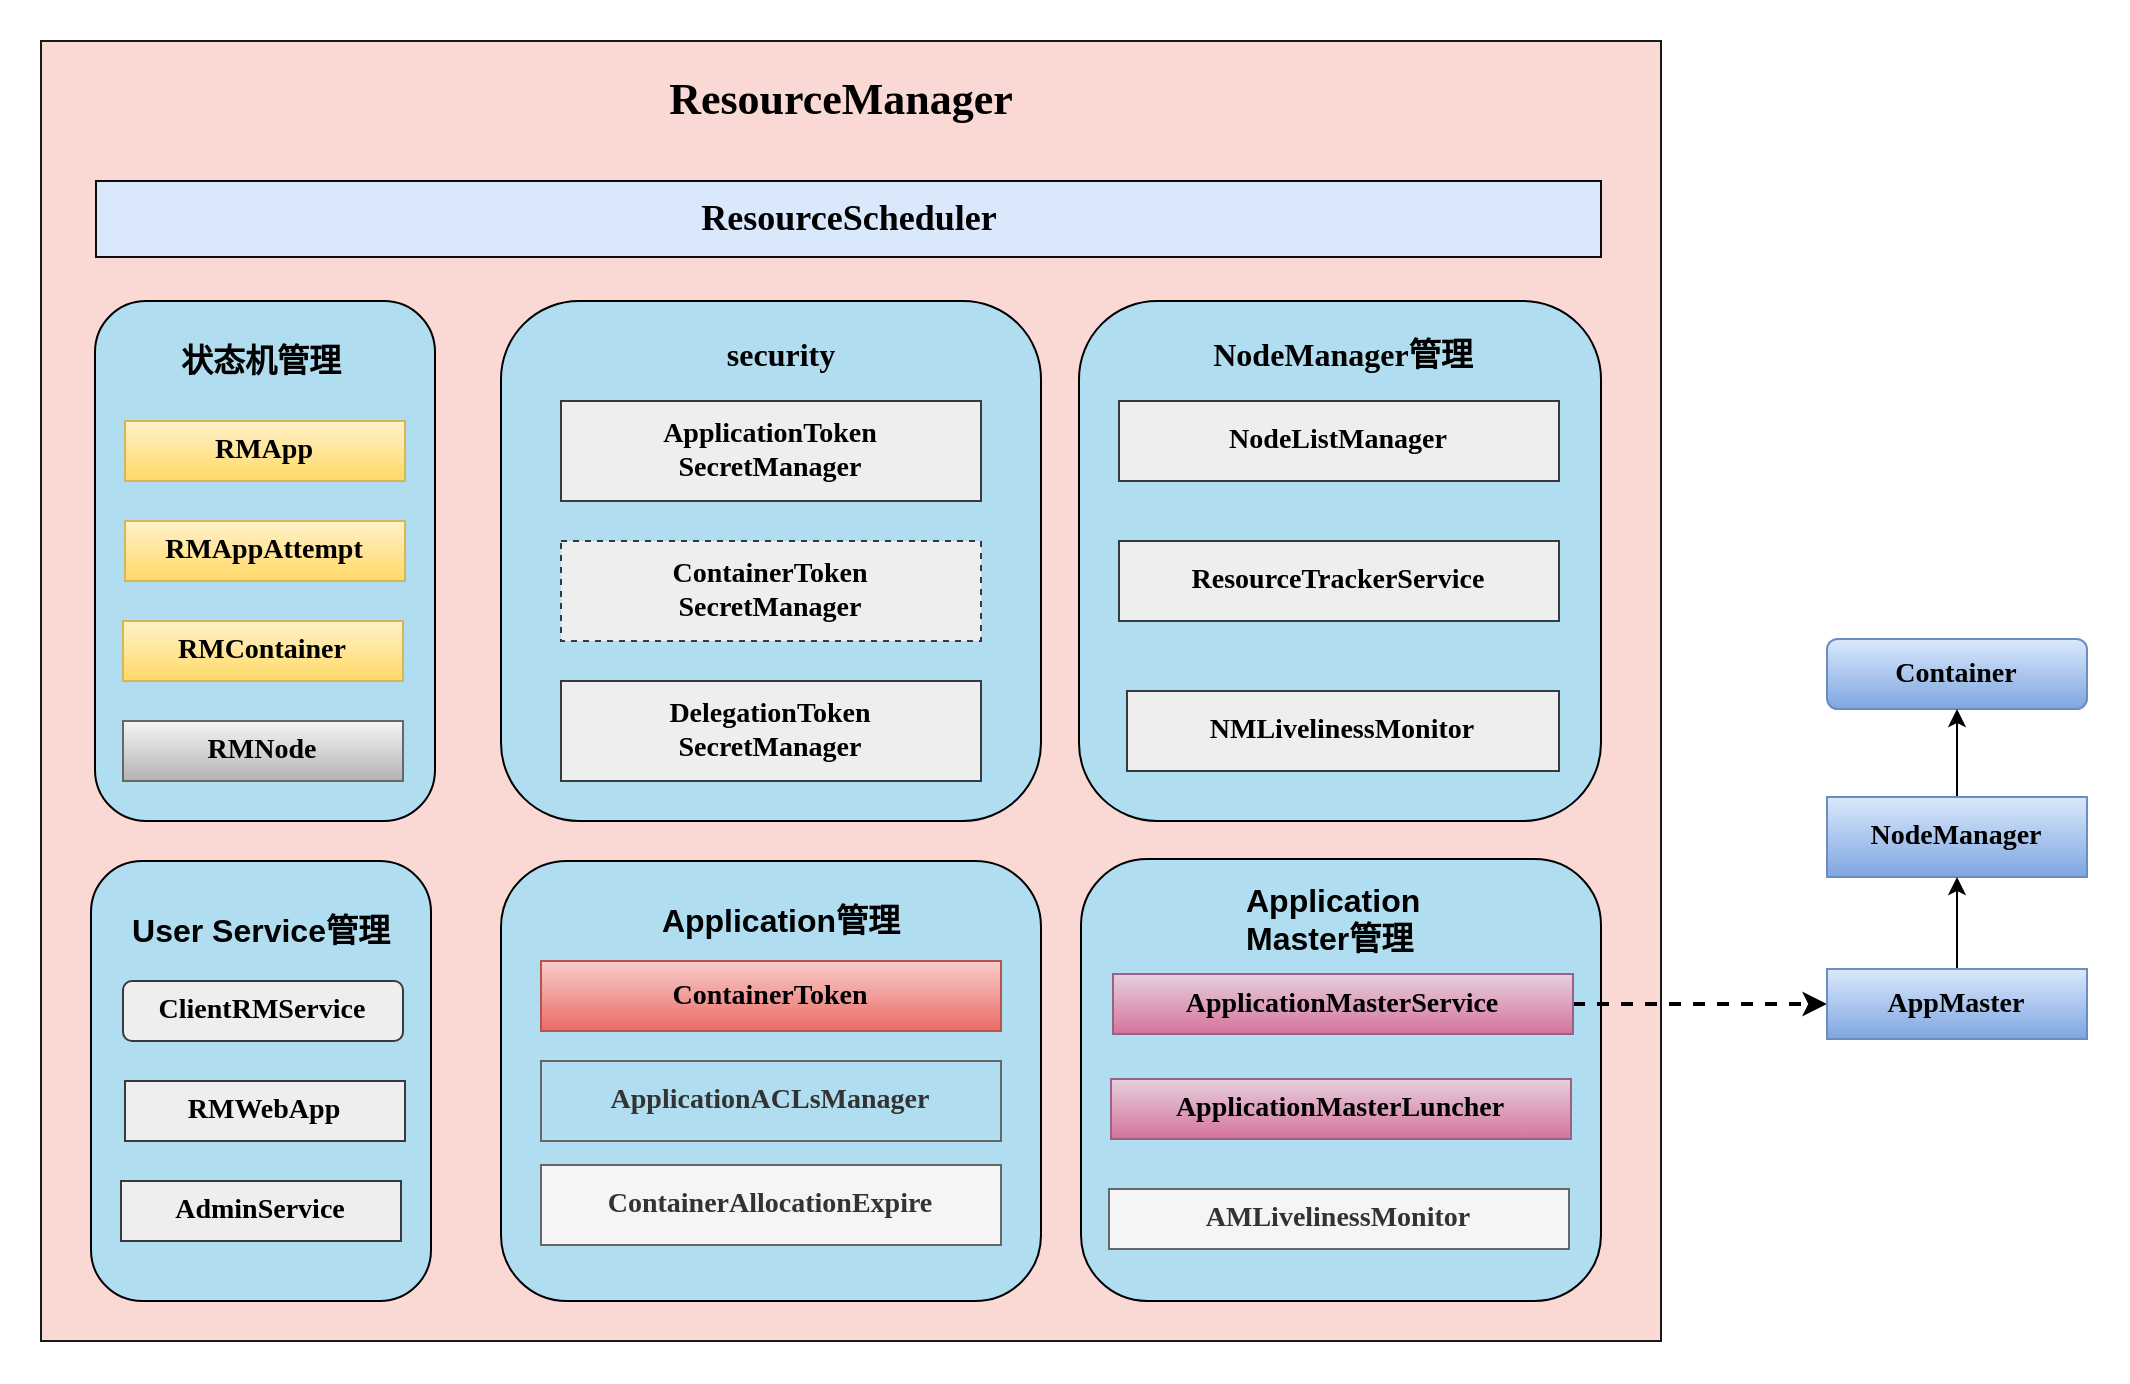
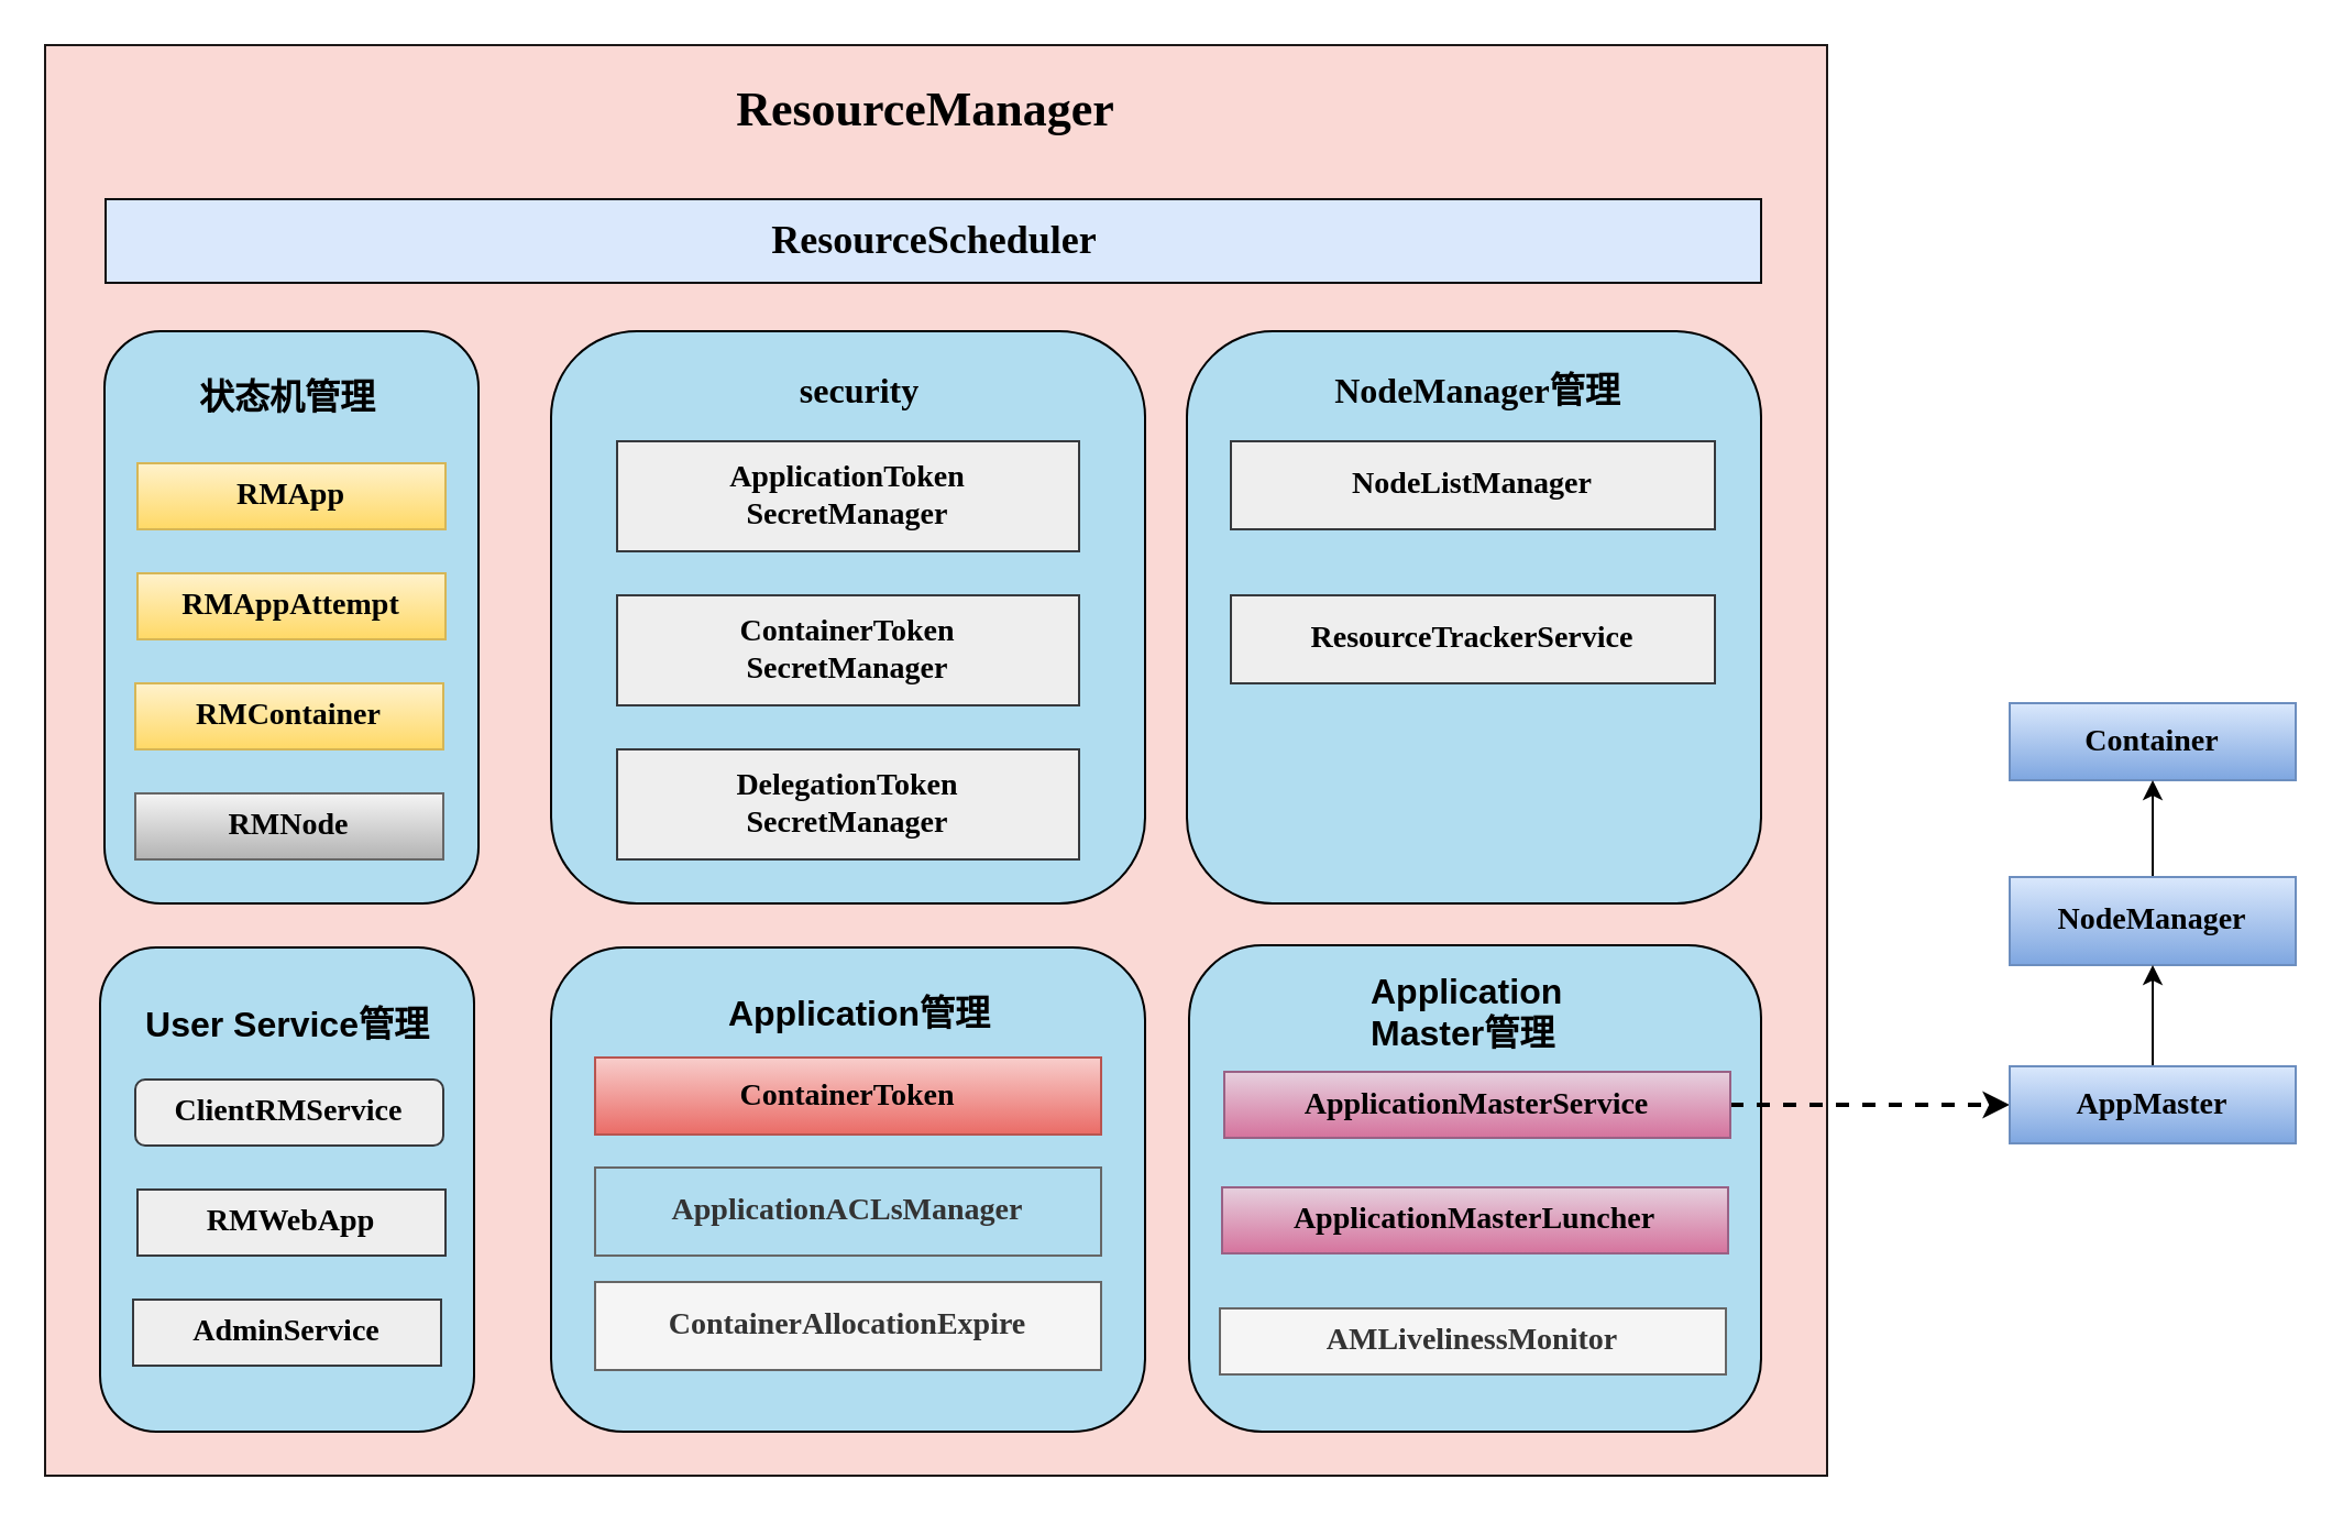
- <mxCell id="14" value="&lt;font size=&quot;1&quot; face=&quot;Verdana&quot;&gt;&lt;b style=&quot;font-size: 14px;&quot;&gt;ContainerToken&lt;br&gt;SecretManager&lt;br&gt;&lt;/b&gt;&lt;/font&gt;" style="rounded=0;whiteSpace=wrap;html=1;fillColor=#eeeeee;strokeColor=#36393d;dashed=1;" parent="1" vertex="1"><mxGeometry x="280" y="270" width="210" height="50" as="geometry" /></mxCell>
+ <mxCell id="14" value="&lt;font size=&quot;1&quot; face=&quot;Verdana&quot;&gt;&lt;b style=&quot;font-size: 14px;&quot;&gt;ContainerToken&lt;br&gt;SecretManager&lt;br&gt;&lt;/b&gt;&lt;/font&gt;" style="rounded=0;whiteSpace=wrap;html=1;fillColor=#eeeeee;strokeColor=#36393d;" parent="1" vertex="1"><mxGeometry x="280" y="270" width="210" height="50" as="geometry" /></mxCell>
- <mxCell id="37" value="&lt;font size=&quot;1&quot; face=&quot;Verdana&quot;&gt;&lt;b style=&quot;font-size: 14px;&quot;&gt;Container&lt;/b&gt;&lt;/font&gt;" style="whiteSpace=wrap;html=1;fillColor=#dae8fc;gradientColor=#7ea6e0;strokeColor=#6c8ebf;rounded=1;" vertex="1" parent="1"><mxGeometry x="913" y="319" width="130" height="35" as="geometry" /></mxCell>
+ <mxCell id="37" value="&lt;font size=&quot;1&quot; face=&quot;Verdana&quot;&gt;&lt;b style=&quot;font-size: 14px;&quot;&gt;Container&lt;/b&gt;&lt;/font&gt;" style="rounded=0;whiteSpace=wrap;html=1;fillColor=#dae8fc;gradientColor=#7ea6e0;strokeColor=#6c8ebf;" vertex="1" parent="1"><mxGeometry x="913" y="319" width="130" height="35" as="geometry" /></mxCell>
- <mxCell id="18" value="&lt;font size=&quot;1&quot; face=&quot;Verdana&quot;&gt;&lt;b style=&quot;font-size: 14px;&quot;&gt;NMLivelinessMonitor&lt;/b&gt;&lt;/font&gt;" style="rounded=0;whiteSpace=wrap;html=1;fillColor=#eeeeee;strokeColor=#36393d;" parent="1" vertex="1"><mxGeometry x="563" y="345" width="216" height="40" as="geometry" /></mxCell>
